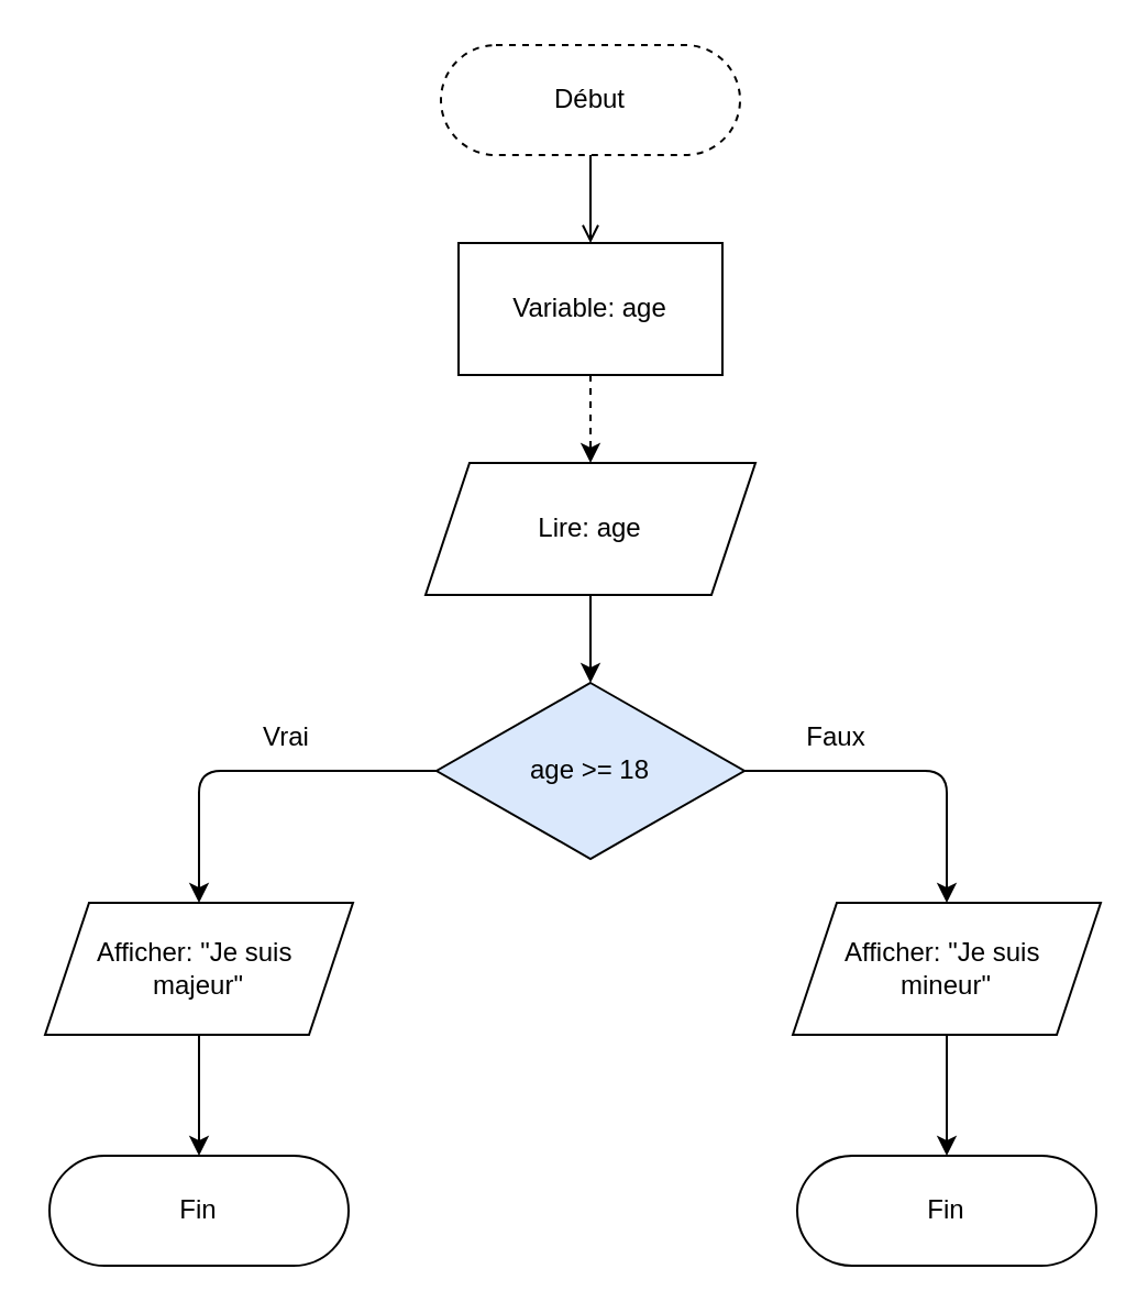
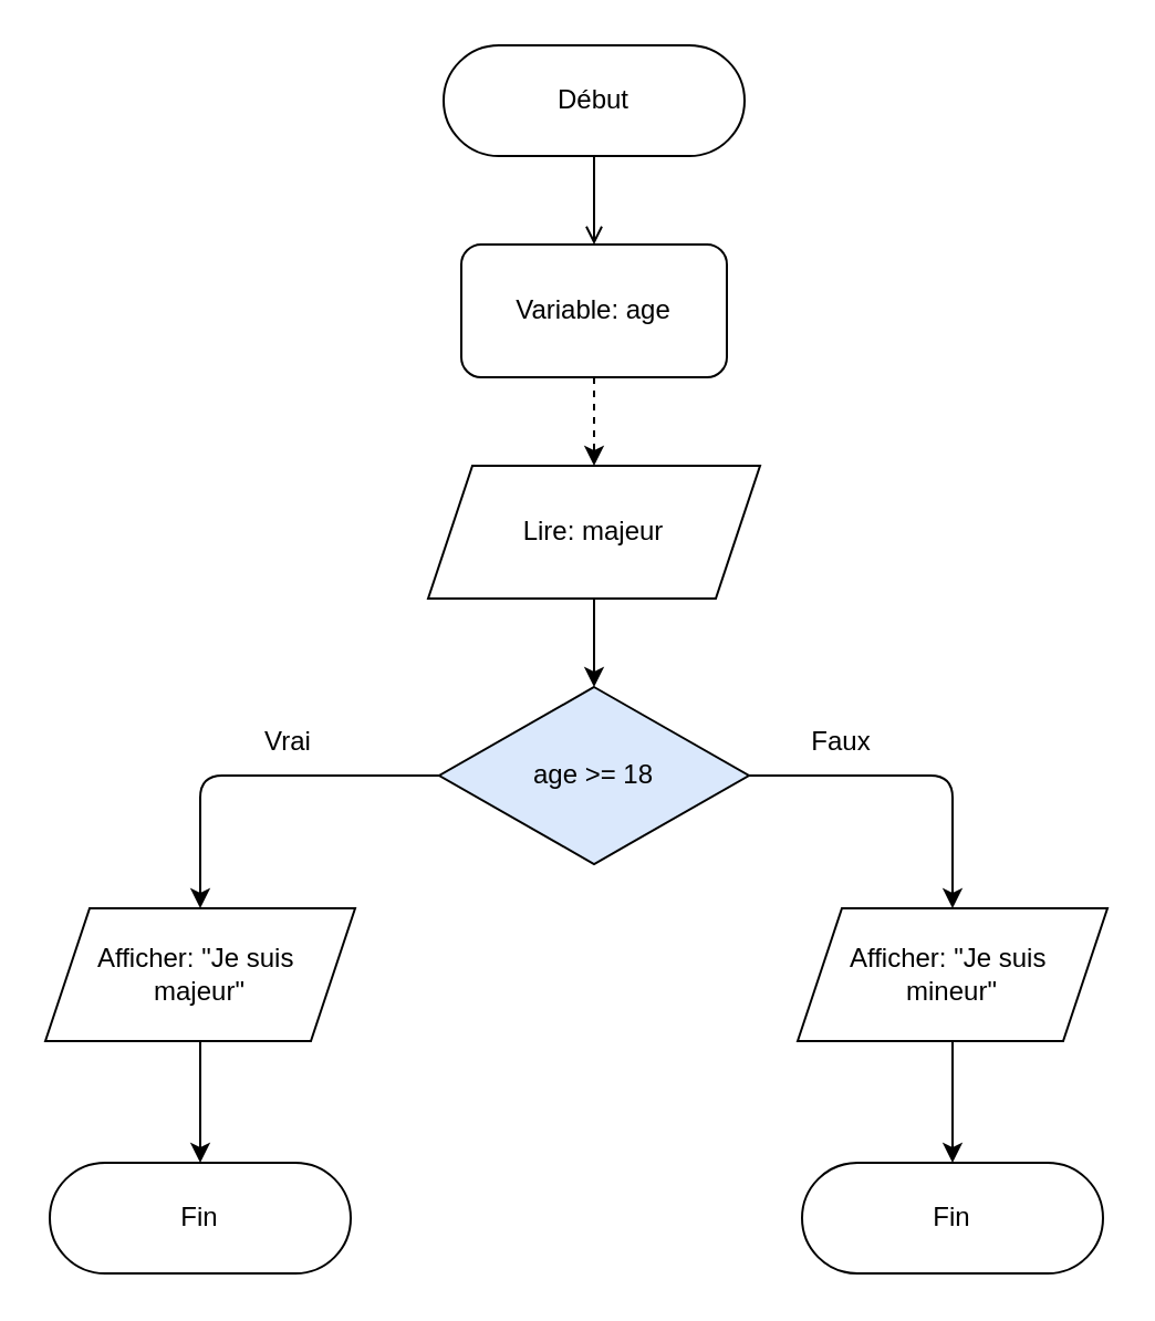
- <mxCell id="3" value="Début" style="rounded=1;whiteSpace=wrap;html=1;arcSize=50;dashed=1;" parent="1" vertex="1"><mxGeometry x="200" y="20" width="136" height="50" as="geometry" /></mxCell>
+ <mxCell id="3" value="Début" style="rounded=1;whiteSpace=wrap;html=1;arcSize=50;" parent="1" vertex="1"><mxGeometry x="200" y="20" width="136" height="50" as="geometry" /></mxCell>
- <mxCell id="5" value="Variable: age" style="rounded=0;whiteSpace=wrap;html=1;" parent="1" vertex="1"><mxGeometry x="208" y="110" width="120" height="60" as="geometry" /></mxCell>
+ <mxCell id="5" value="Variable: age" style="whiteSpace=wrap;html=1;rounded=1;" parent="1" vertex="1"><mxGeometry x="208" y="110" width="120" height="60" as="geometry" /></mxCell>
- <mxCell id="7" value="Lire: age" style="shape=parallelogram;perimeter=parallelogramPerimeter;whiteSpace=wrap;html=1;fixedSize=1;" parent="1" vertex="1"><mxGeometry x="193" y="210" width="150" height="60" as="geometry" /></mxCell>
+ <mxCell id="7" value="Lire: majeur" style="shape=parallelogram;perimeter=parallelogramPerimeter;whiteSpace=wrap;html=1;fixedSize=1;" parent="1" vertex="1"><mxGeometry x="193" y="210" width="150" height="60" as="geometry" /></mxCell>
